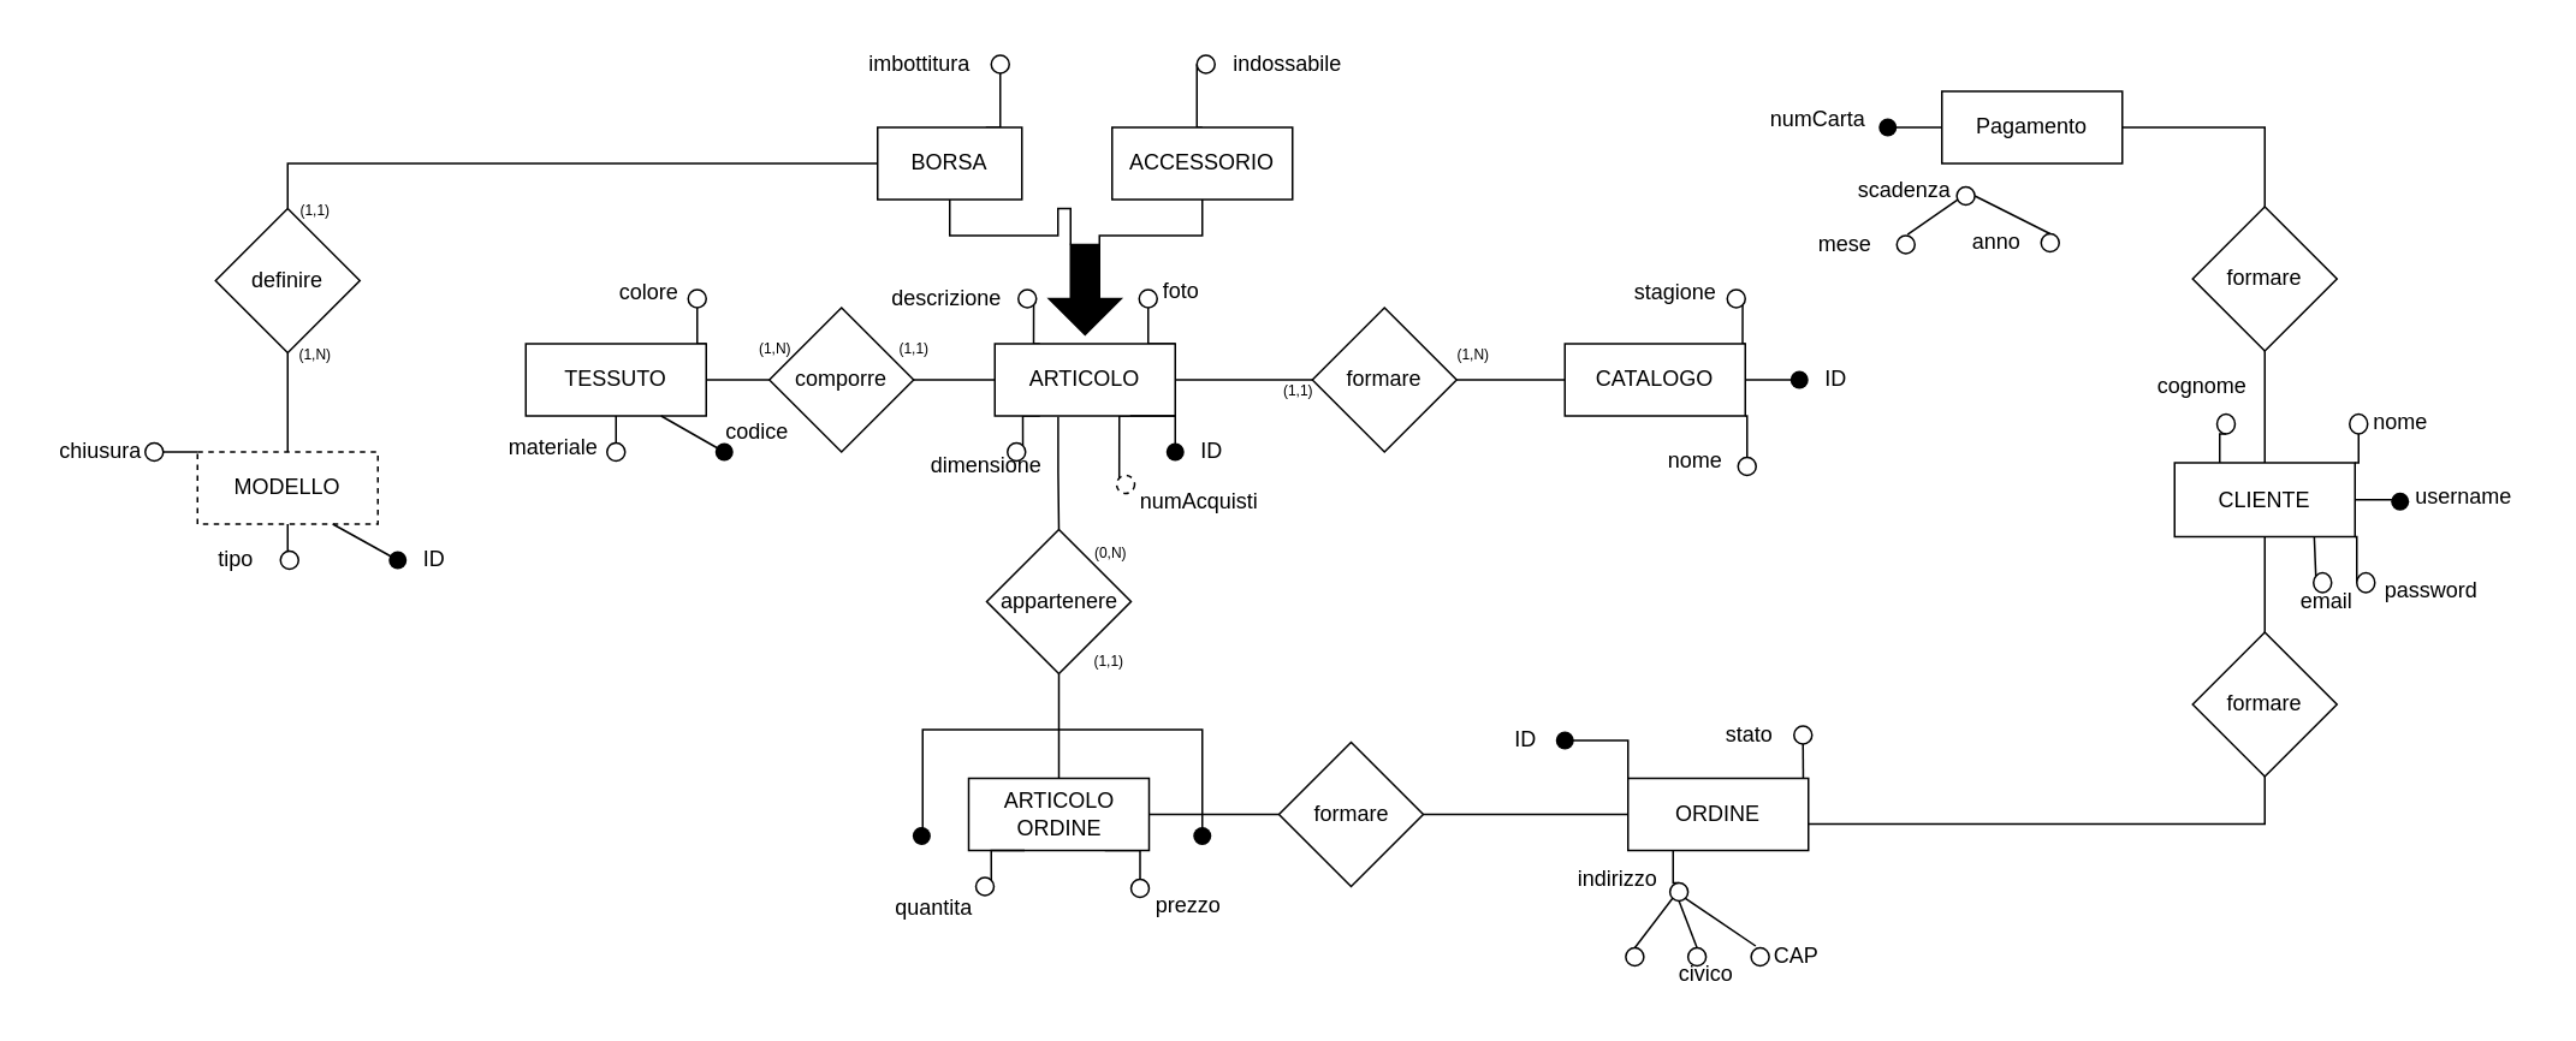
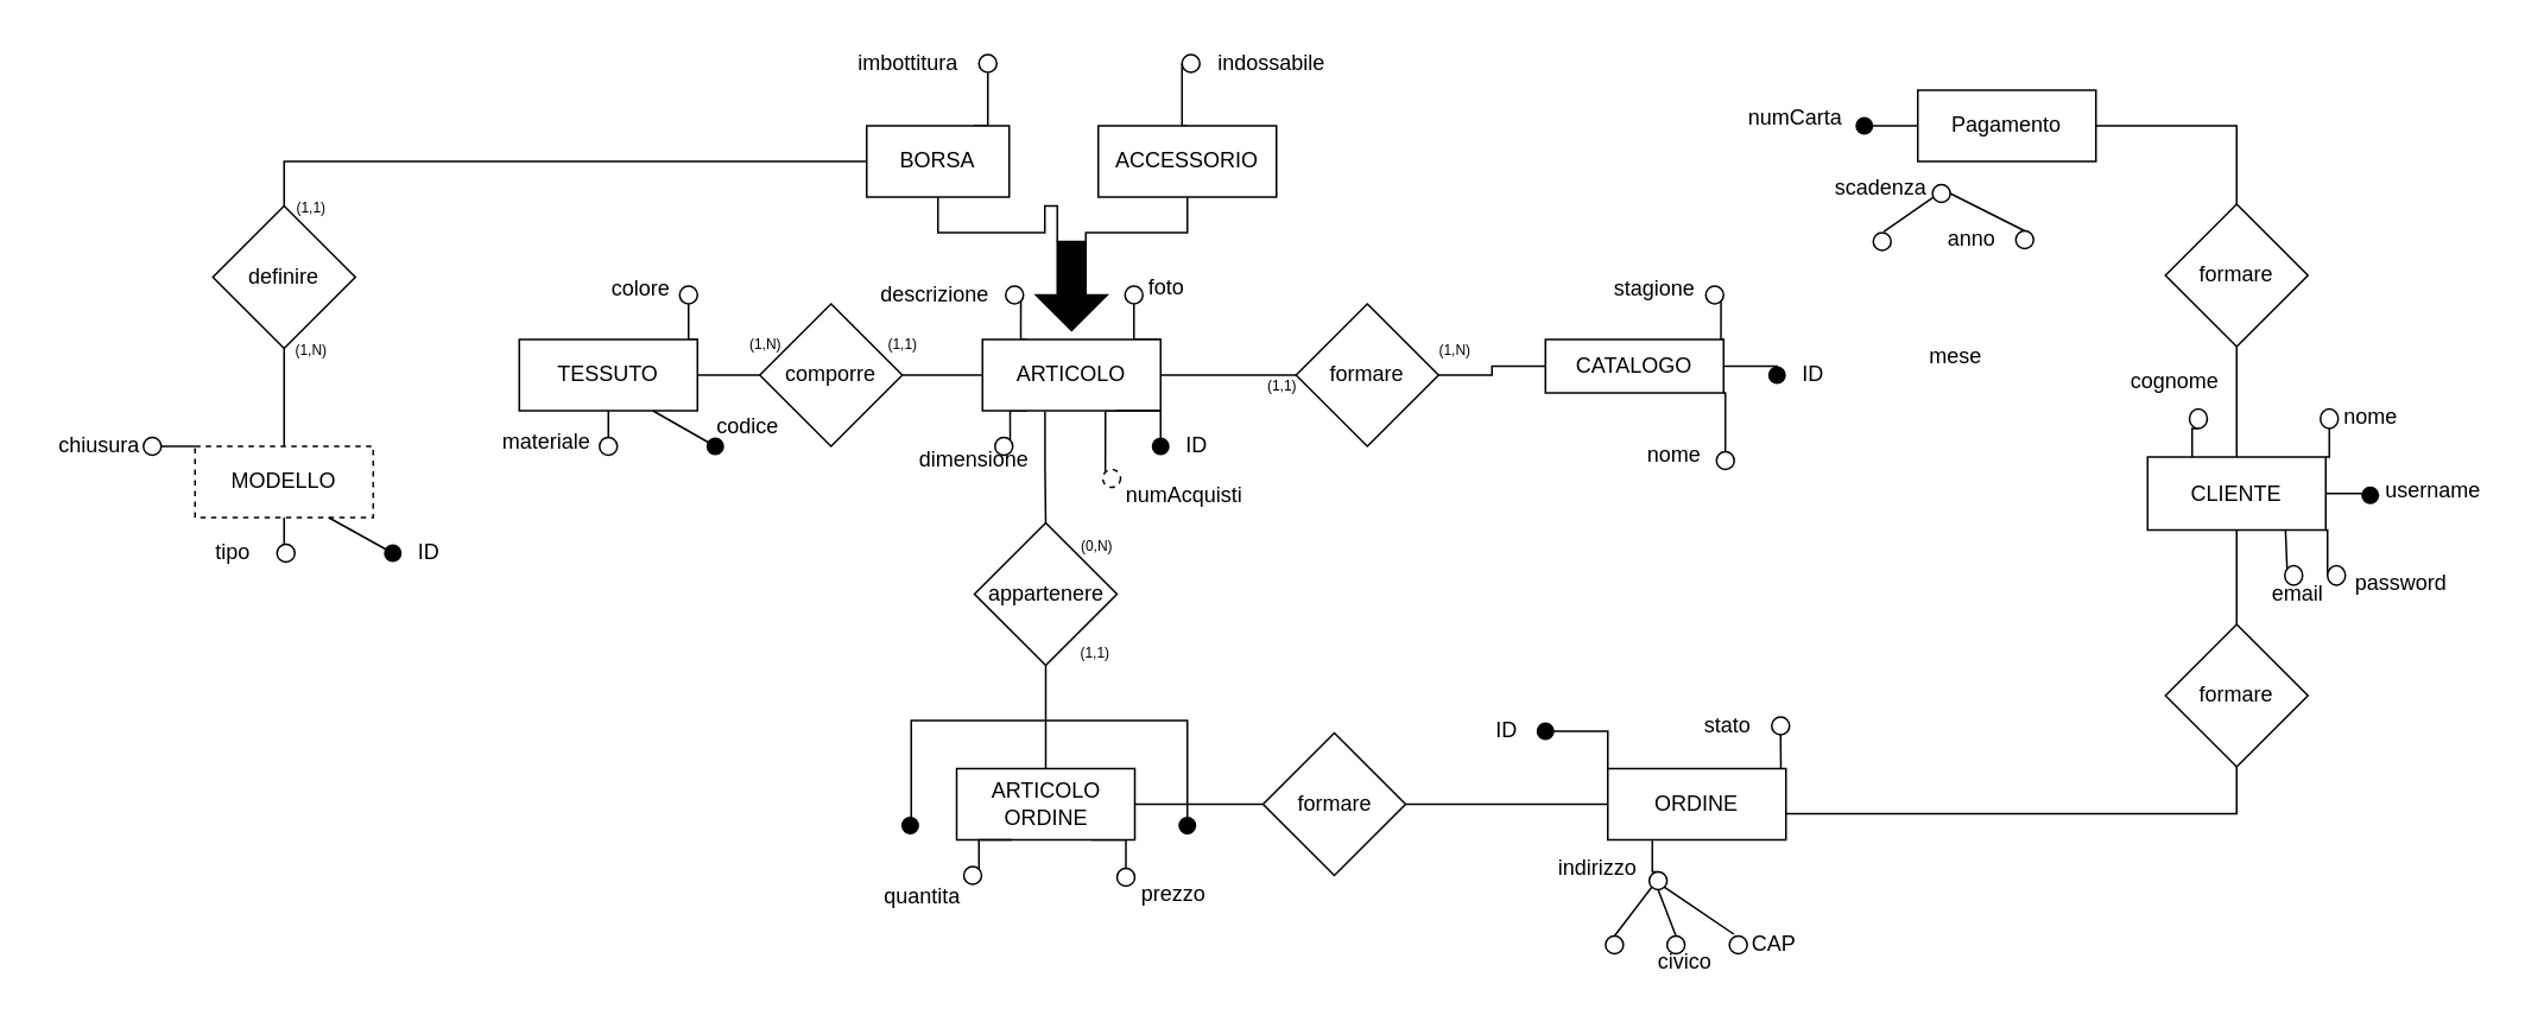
- <mxCell id="139" value="mese" style="text;html=1;align=center;verticalAlign=middle;resizable=0;points=[];autosize=1;strokeColor=none;fillColor=none;container=0;" vertex="1" parent="1"><mxGeometry x="997.003" y="120" width="50" height="30" as="geometry" /></mxCell>
+ <mxCell id="139" value="mese" style="text;html=1;align=center;verticalAlign=middle;resizable=0;points=[];autosize=1;strokeColor=none;fillColor=none;container=0;" vertex="1" parent="1"><mxGeometry x="1072.003" y="185" width="50" height="30" as="geometry" /></mxCell>
- <mxCell id="15" value="CATALOGO" style="whiteSpace=wrap;html=1;align=center;" parent="1" vertex="1"><mxGeometry x="867" y="190" width="100" height="40" as="geometry" /></mxCell>
+ <mxCell id="15" value="CATALOGO" style="whiteSpace=wrap;html=1;align=center;" parent="1" vertex="1"><mxGeometry x="867" y="190" width="100" height="30" as="geometry" /></mxCell>
